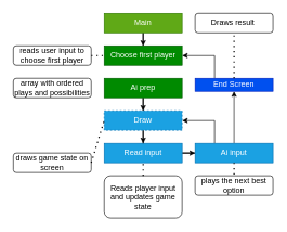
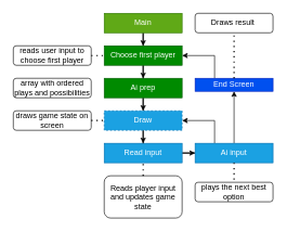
+ <mxCell id="13" style="edgeStyle=orthogonalEdgeStyle;rounded=0;orthogonalLoop=1;jettySize=auto;html=1;entryX=0.5;entryY=0;entryDx=0;entryDy=0;" parent="1" source="14" target="12" edge="1"><mxGeometry relative="1" as="geometry" /></mxCell>
- <mxCell id="17" value="draws game state on screen" style="rounded=1;whiteSpace=wrap;html=1;" parent="1" vertex="1"><mxGeometry x="20" y="235" width="120" height="30" as="geometry" /></mxCell>
+ <mxCell id="17" value="draws game state on screen" style="rounded=1;whiteSpace=wrap;html=1;" parent="1" vertex="1"><mxGeometry x="20" y="170" width="120" height="30" as="geometry" /></mxCell>
- <mxCell id="22" value="plays the next best option" style="rounded=1;whiteSpace=wrap;html=1;" parent="1" vertex="1"><mxGeometry x="300" y="270" width="120" height="30" as="geometry" /></mxCell>
+ <mxCell id="22" value="plays the next best option" style="rounded=1;whiteSpace=wrap;html=1;" parent="1" vertex="1"><mxGeometry x="300" y="280" width="120" height="30" as="geometry" /></mxCell>
